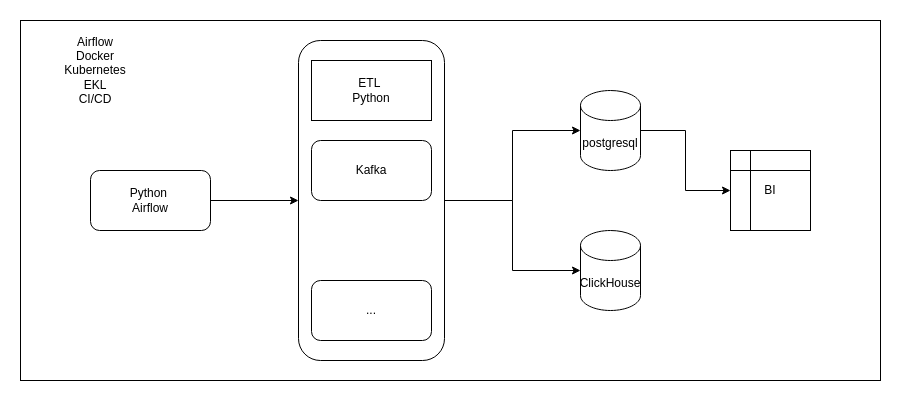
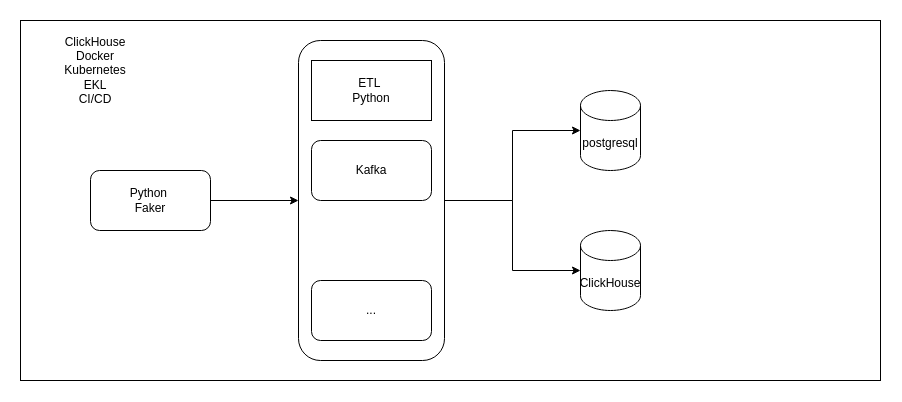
- <mxCell id="10" value="Airflow&lt;br&gt;Docker&lt;br&gt;Kubernetes&lt;br&gt;EKL&lt;br&gt;CI/CD" style="text;html=1;align=center;verticalAlign=middle;whiteSpace=wrap;rounded=0;" vertex="1" parent="1"><mxGeometry x="50" y="30" width="90" height="80" as="geometry" /></mxCell>
+ <mxCell id="10" value="ClickHouse&lt;br&gt;Docker&lt;br&gt;Kubernetes&lt;br&gt;EKL&lt;br&gt;CI/CD" style="text;html=1;align=center;verticalAlign=middle;whiteSpace=wrap;rounded=0;" vertex="1" parent="1"><mxGeometry x="50" y="30" width="90" height="80" as="geometry" /></mxCell>
- <mxCell id="8" style="edgeStyle=orthogonalEdgeStyle;rounded=0;orthogonalLoop=1;jettySize=auto;html=1;" edge="1" parent="1" source="9" target="15"><mxGeometry relative="1" as="geometry" /></mxCell>
- <mxCell id="15" value="BI" style="shape=internalStorage;whiteSpace=wrap;html=1;backgroundOutline=1;" vertex="1" parent="1"><mxGeometry x="730" y="150" width="80" height="80" as="geometry" /></mxCell>
- <mxCell id="4" value="Python&amp;nbsp;&lt;br&gt;Airflow" style="rounded=1;whiteSpace=wrap;html=1;" vertex="1" parent="1"><mxGeometry x="90" y="170" width="120" height="60" as="geometry" /></mxCell>
+ <mxCell id="4" value="Python&amp;nbsp;&lt;br&gt;Faker" style="rounded=1;whiteSpace=wrap;html=1;" vertex="1" parent="1"><mxGeometry x="90" y="170" width="120" height="60" as="geometry" /></mxCell>
